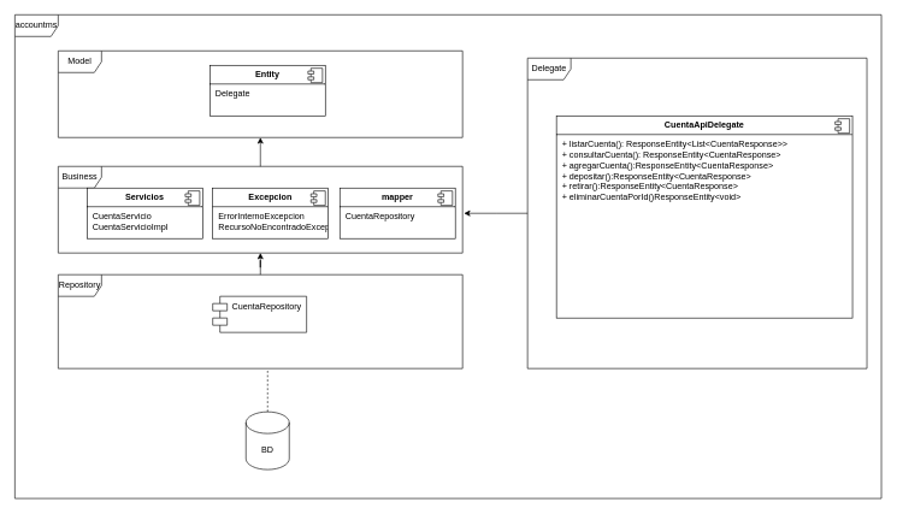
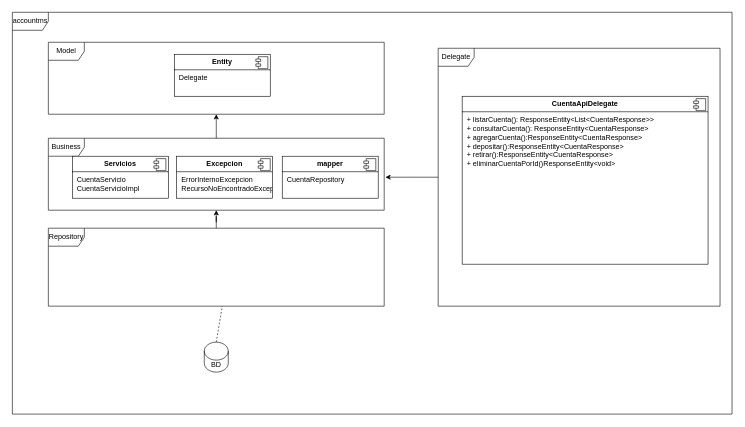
- <mxCell id="14" value="CuentaRepository" style="shape=module;align=left;spacingLeft=20;align=center;verticalAlign=top;whiteSpace=wrap;html=1;" vertex="1" parent="1"><mxGeometry x="294" y="410" width="130" height="50" as="geometry" /></mxCell>
- <mxCell id="6" value="BD" style="shape=cylinder3;whiteSpace=wrap;html=1;boundedLbl=1;backgroundOutline=1;size=15;" vertex="1" parent="1"><mxGeometry x="340" y="570" width="60" height="80" as="geometry" /></mxCell>
+ <mxCell id="6" value="BD" style="shape=cylinder3;whiteSpace=wrap;html=1;boundedLbl=1;backgroundOutline=1;size=15;" vertex="1" parent="1"><mxGeometry x="340" y="570" width="40" height="50" as="geometry" /></mxCell>
